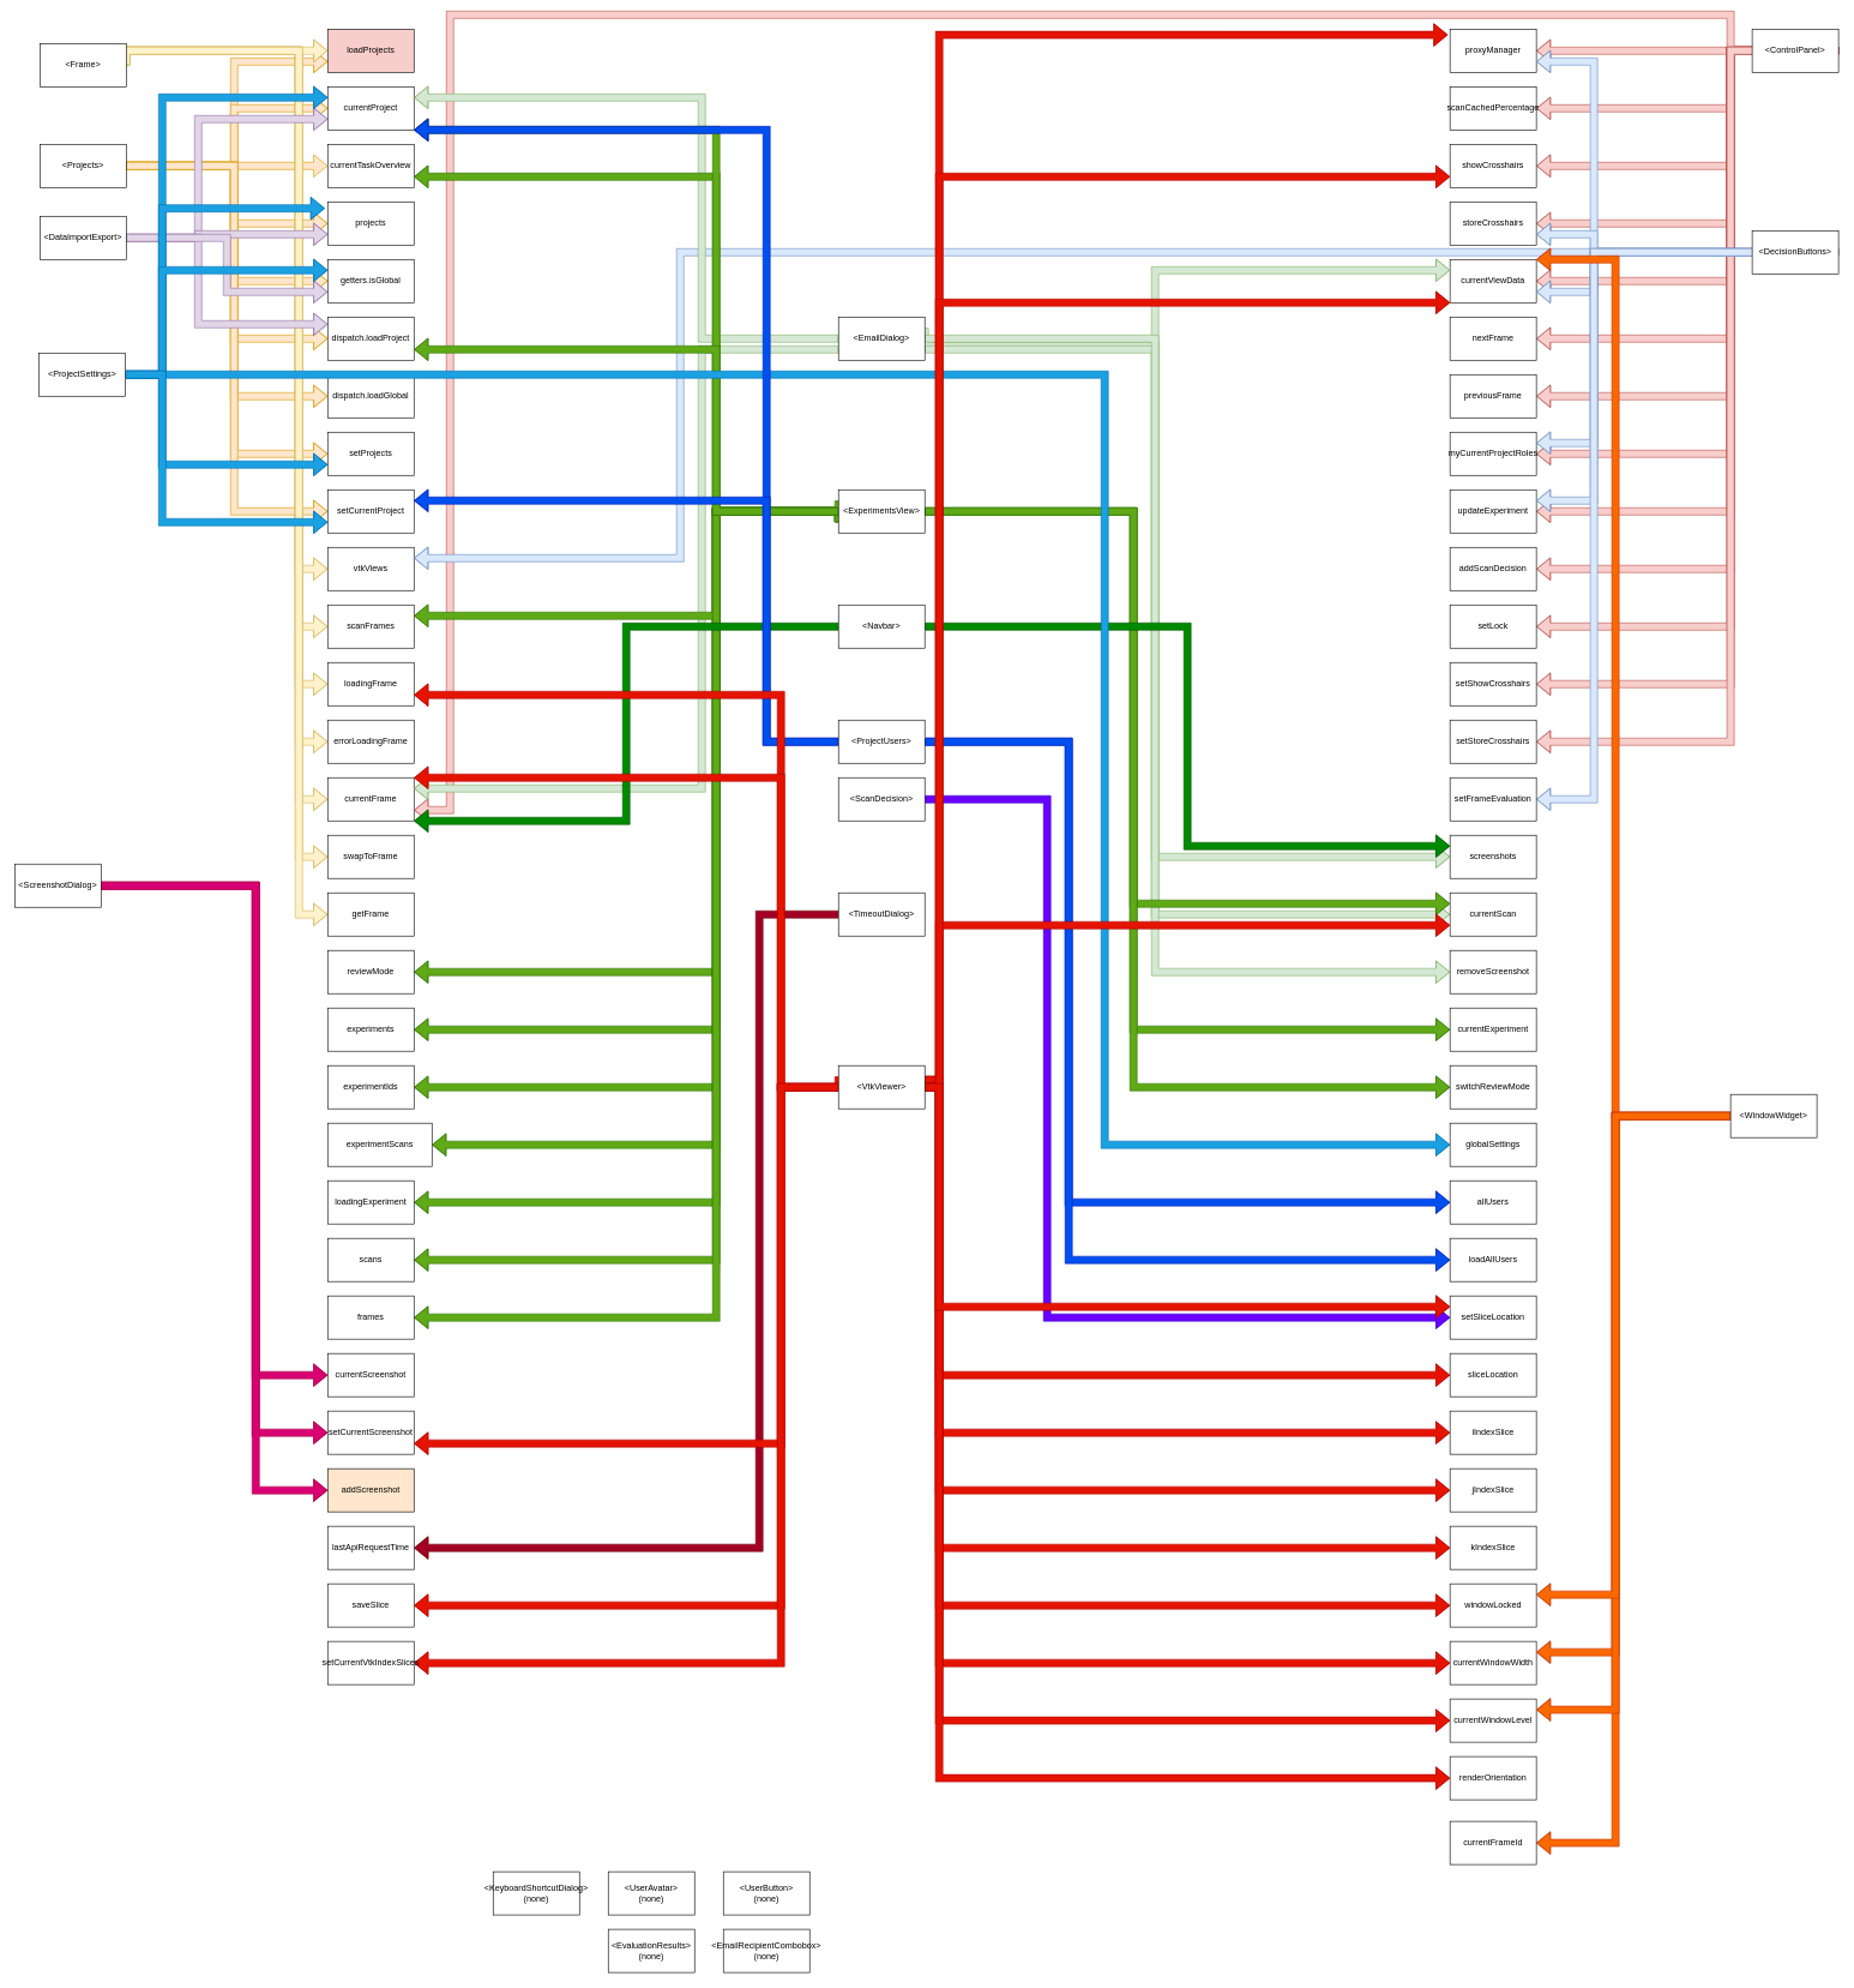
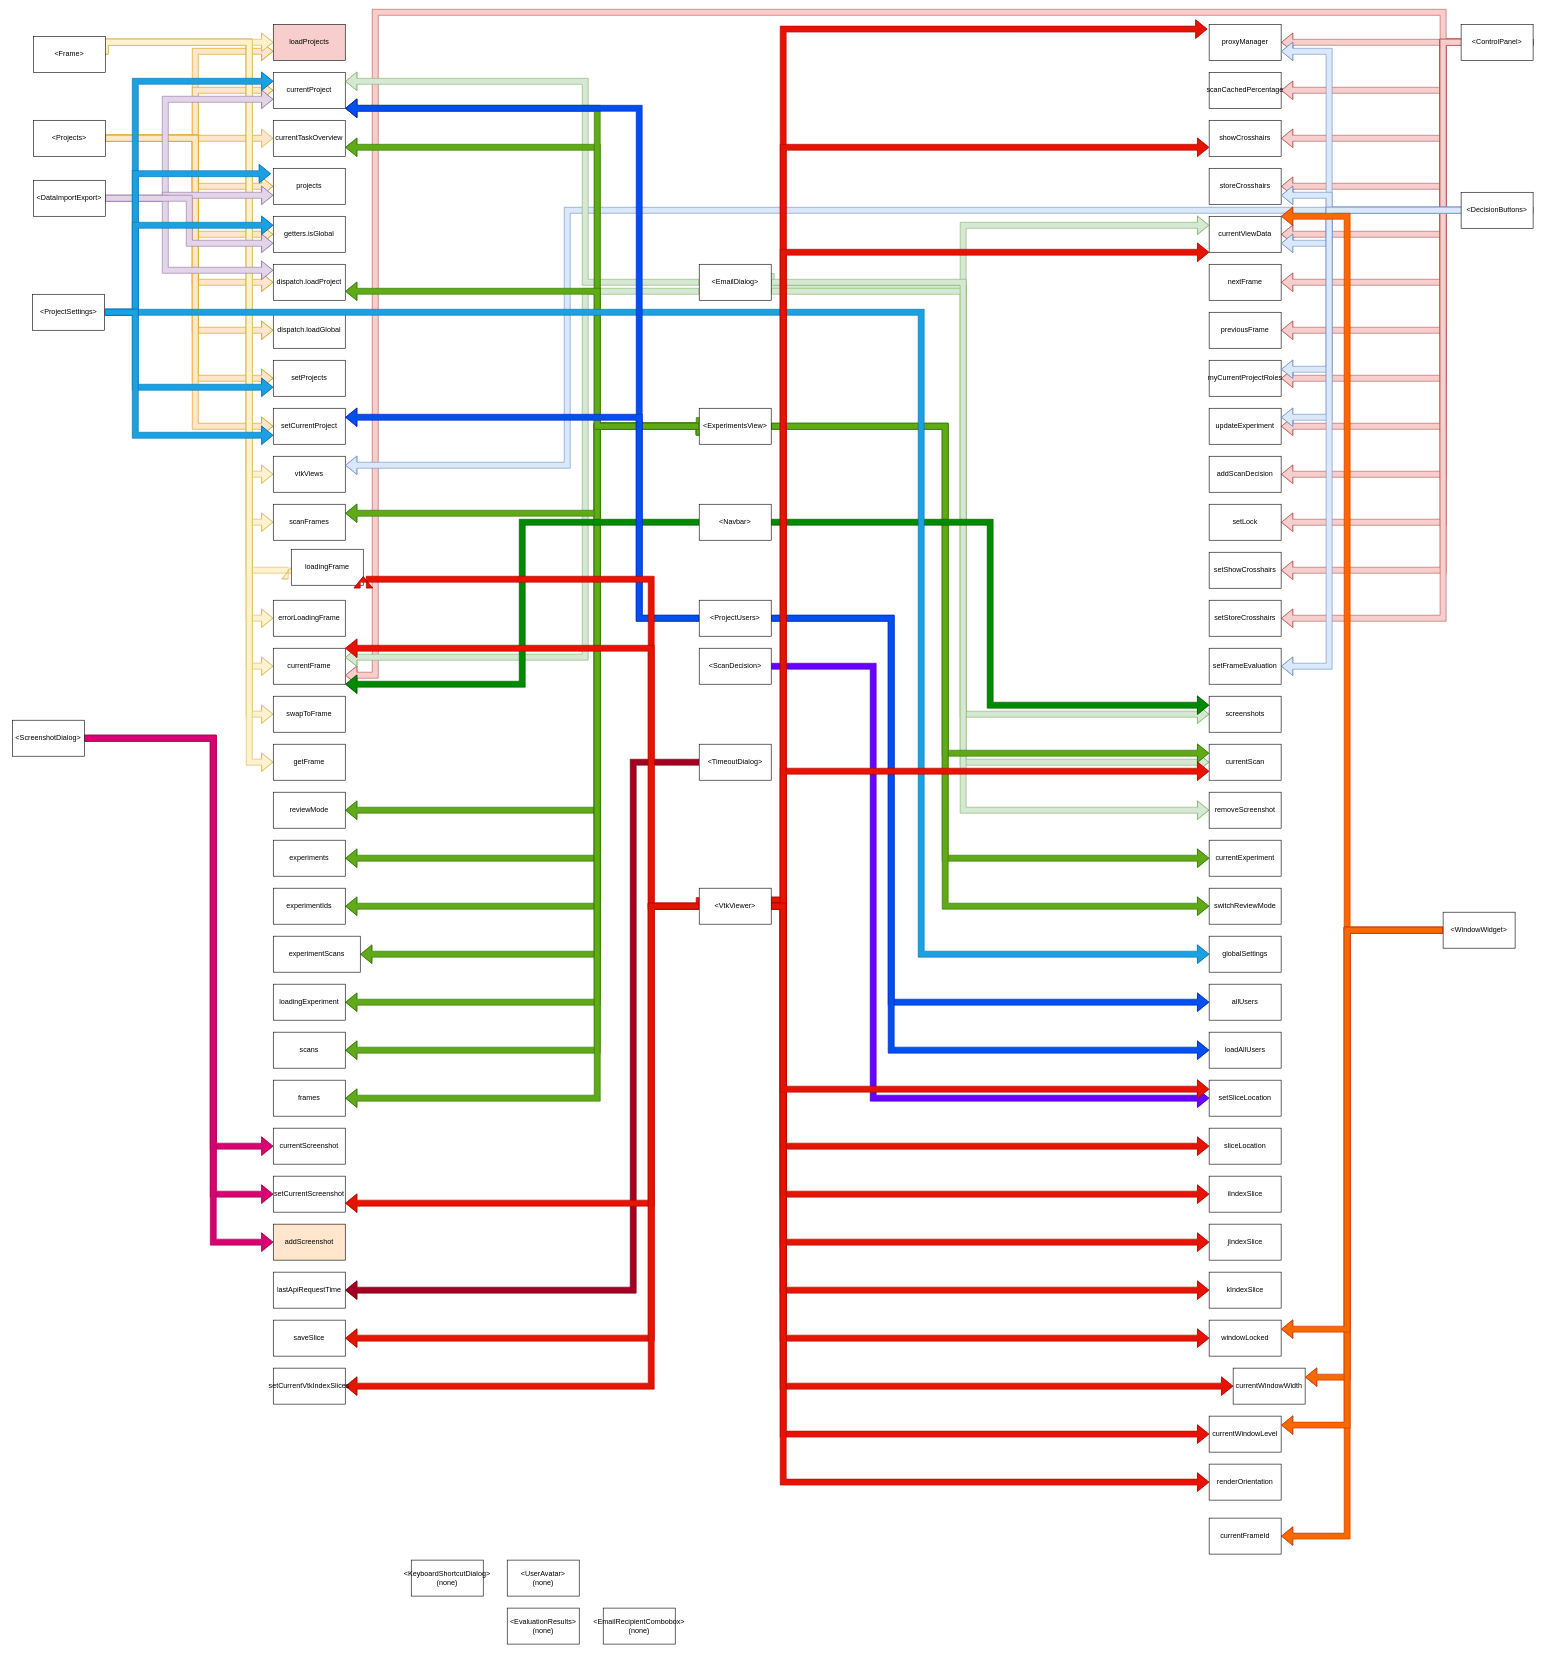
- <mxCell id="32" value="loadingFrame" style="rounded=0;whiteSpace=wrap;html=1;" parent="1" vertex="1"><mxGeometry x="455" y="920" width="120" height="60" as="geometry" /></mxCell>
+ <mxCell id="32" value="loadingFrame" style="rounded=0;whiteSpace=wrap;html=1;" parent="1" vertex="1"><mxGeometry x="485" y="915" width="120" height="60" as="geometry" /></mxCell>
- <mxCell id="173" value="currentWindowWidth" style="rounded=0;whiteSpace=wrap;html=1;" parent="1" vertex="1"><mxGeometry x="2015" y="2280" width="120" height="60" as="geometry" /></mxCell>
+ <mxCell id="173" value="currentWindowWidth" style="rounded=0;whiteSpace=wrap;html=1;" parent="1" vertex="1"><mxGeometry x="2055" y="2280" width="120" height="60" as="geometry" /></mxCell>
- <mxCell id="148" value="&amp;lt;UserButton&amp;gt;&lt;br&gt;(none)" style="rounded=0;whiteSpace=wrap;html=1;" parent="1" vertex="1"><mxGeometry x="1005" y="2600" width="120" height="60" as="geometry" /></mxCell>
